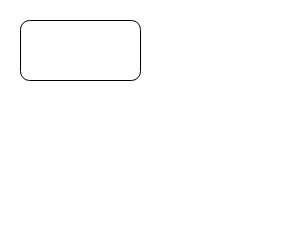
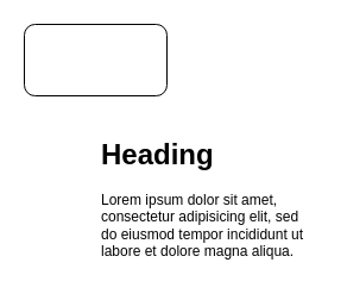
+ <mxCell id="3" value="&lt;h1&gt;Heading&lt;/h1&gt;&lt;p&gt;Lorem ipsum dolor sit amet, consectetur adipisicing elit, sed do eiusmod tempor incididunt ut labore et dolore magna aliqua.&lt;/p&gt;" style="text;html=1;strokeColor=none;fillColor=none;spacing=5;spacingTop=-20;whiteSpace=wrap;overflow=hidden;rounded=0;" vertex="1" parent="1"><mxGeometry x="80" y="110" width="190" height="120" as="geometry" /></mxCell>
